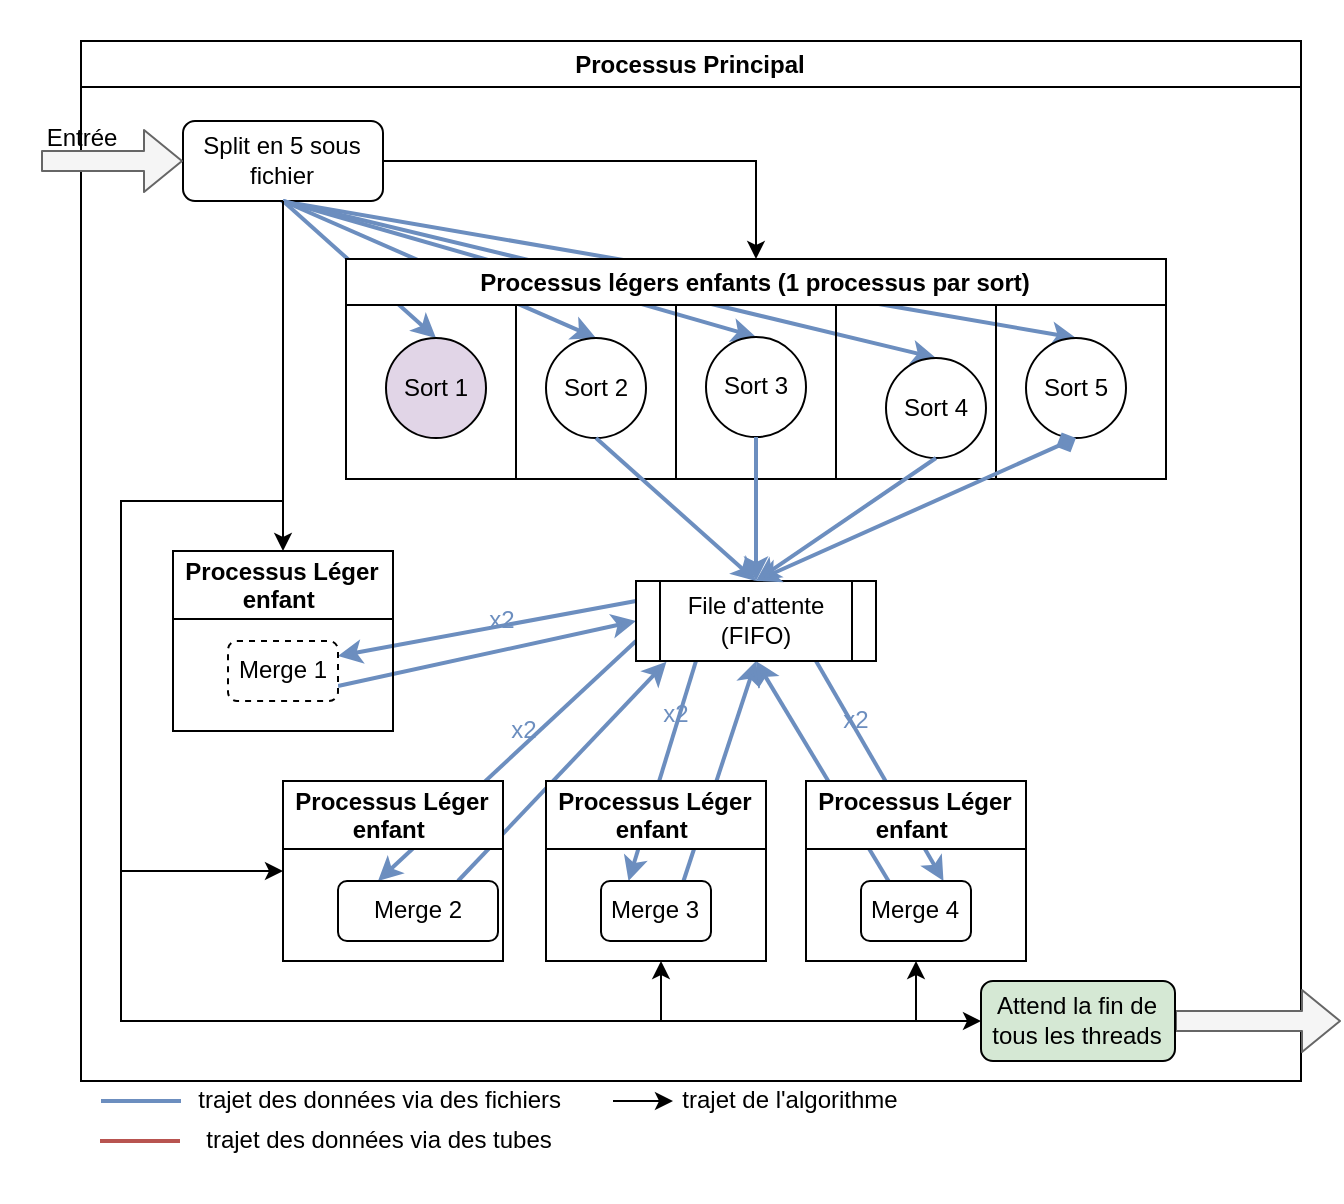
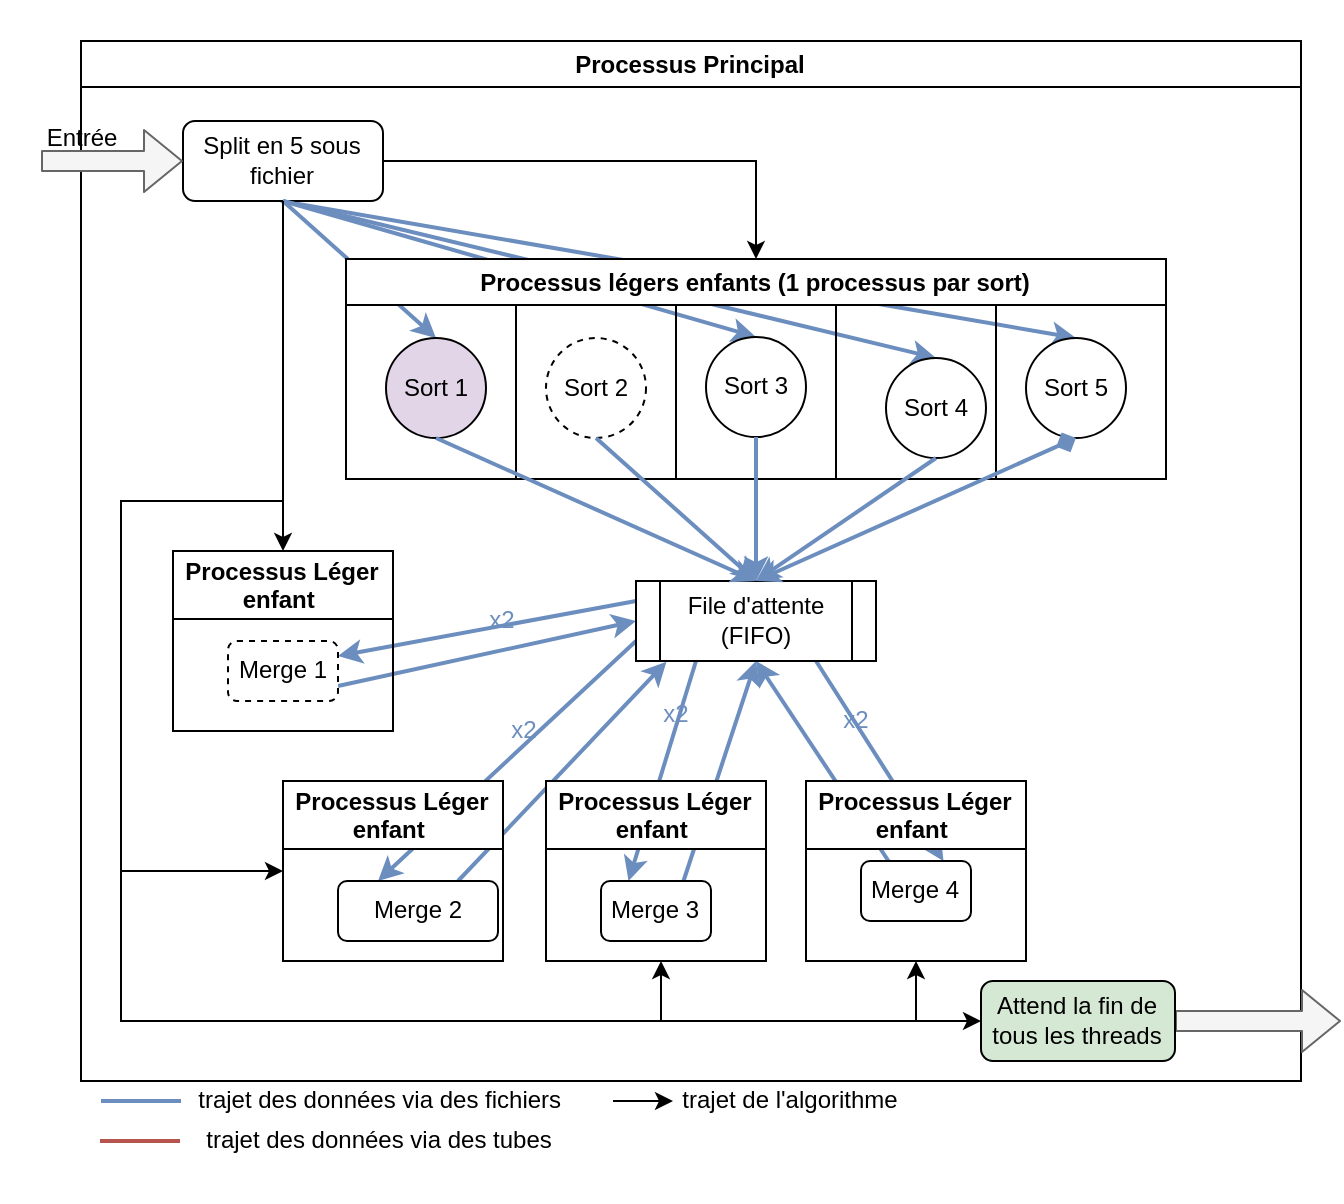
- <mxCell id="24" value="" style="endArrow=classic;html=1;fillColor=#dae8fc;strokeColor=#6c8ebf;strokeWidth=2;entryX=0.5;entryY=0;entryDx=0;entryDy=0;exitX=0.5;exitY=1;exitDx=0;exitDy=0;endFill=1;" parent="3" source="17" target="29" edge="1"><mxGeometry width="50" height="50" relative="1" as="geometry"><mxPoint x="110.833" y="89.833" as="sourcePoint" /><mxPoint x="62.5" y="179.833" as="targetPoint" /></mxGeometry></mxCell>
- <mxCell id="29" value="Sort 2" style="ellipse;whiteSpace=wrap;html=1;aspect=fixed;" parent="27" vertex="1"><mxGeometry x="100" y="39.5" width="50" height="50" as="geometry" /></mxCell>
+ <mxCell id="29" value="Sort 2" style="ellipse;whiteSpace=wrap;html=1;aspect=fixed;dashed=1;" parent="27" vertex="1"><mxGeometry x="100" y="39.5" width="50" height="50" as="geometry" /></mxCell>
+ <mxCell id="38" value="" style="endArrow=none;html=1;fillColor=#dae8fc;strokeColor=#6c8ebf;strokeWidth=2;entryX=0.5;entryY=1;entryDx=0;entryDy=0;exitX=0.5;exitY=0;exitDx=0;exitDy=0;startArrow=classic;startFill=1;" parent="3" source="37" target="28" edge="1"><mxGeometry width="50" height="50" relative="1" as="geometry"><mxPoint x="110.833" y="89.833" as="sourcePoint" /><mxPoint x="62.5" y="179.833" as="targetPoint" /></mxGeometry></mxCell>
- <mxCell id="44" value="Merge 4" style="rounded=1;whiteSpace=wrap;html=1;" parent="43" vertex="1"><mxGeometry x="27.5" y="50" width="55" height="30" as="geometry" /></mxCell>
+ <mxCell id="44" value="Merge 4" style="rounded=1;whiteSpace=wrap;html=1;" parent="43" vertex="1"><mxGeometry x="27.5" y="40" width="55" height="30" as="geometry" /></mxCell>
